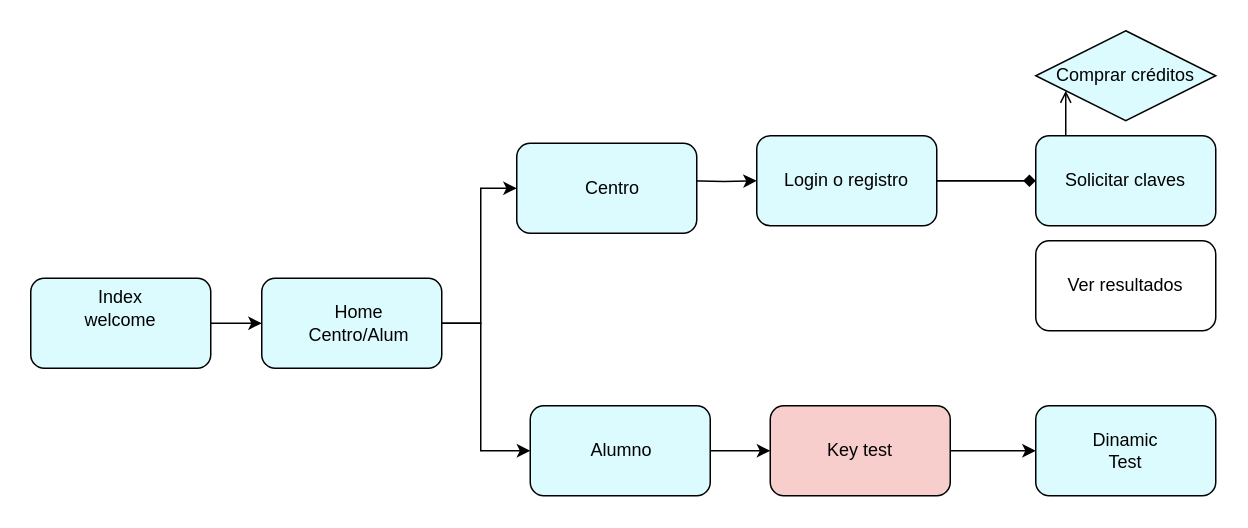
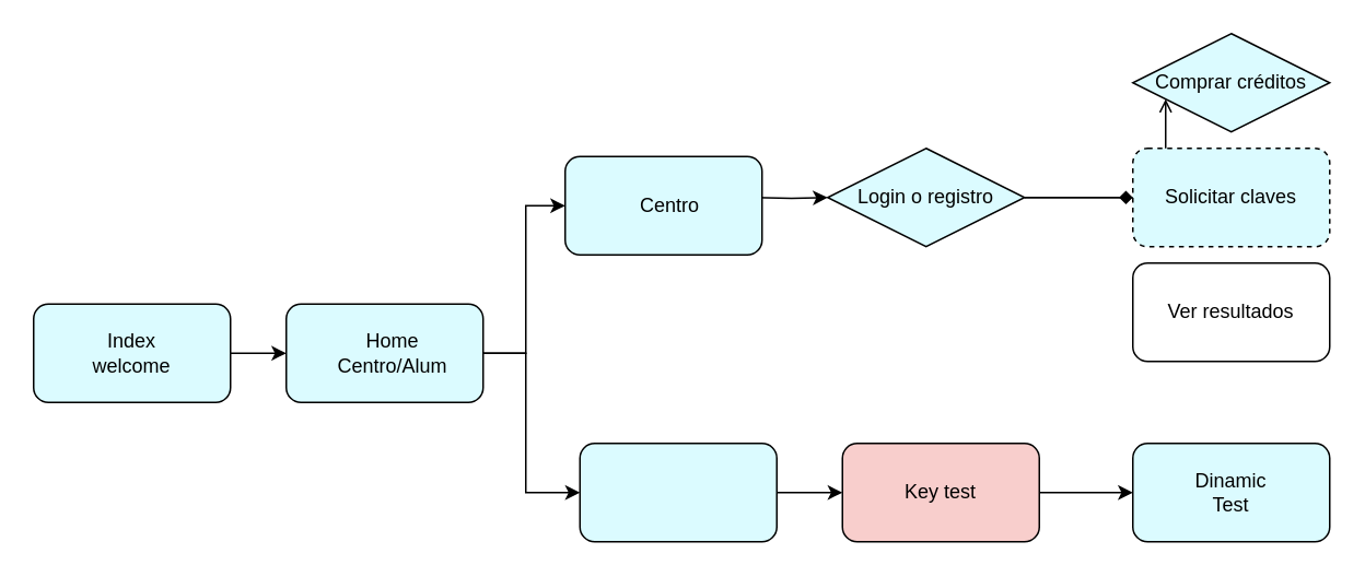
- <mxCell id="18" value="Login o registro" style="rounded=1;whiteSpace=wrap;html=1;fillColor=#DBFBFF;" parent="1" vertex="1"><mxGeometry x="504" y="90" width="120" height="60" as="geometry" /></mxCell>
+ <mxCell id="18" value="Login o registro" style="rhombus;whiteSpace=wrap;html=1;fillColor=#DBFBFF;" parent="1" vertex="1"><mxGeometry x="504" y="90" width="120" height="60" as="geometry" /></mxCell>
- <mxCell id="25" value="Solicitar claves" style="rounded=1;whiteSpace=wrap;html=1;fillColor=#DBFBFF;" parent="1" vertex="1"><mxGeometry x="690" y="90" width="120" height="60" as="geometry" /></mxCell>
+ <mxCell id="25" value="Solicitar claves" style="rounded=1;whiteSpace=wrap;html=1;fillColor=#DBFBFF;dashed=1;" parent="1" vertex="1"><mxGeometry x="690" y="90" width="120" height="60" as="geometry" /></mxCell>
- <mxCell id="6" value="Index&lt;br&gt;welcome" style="text;html=1;strokeColor=none;fillColor=none;align=center;verticalAlign=middle;whiteSpace=wrap;rounded=0;" parent="1" vertex="1"><mxGeometry x="30" y="190" width="100" height="30" as="geometry" /></mxCell>
+ <mxCell id="6" value="Index&lt;br&gt;welcome" style="text;html=1;strokeColor=none;fillColor=none;align=center;verticalAlign=middle;whiteSpace=wrap;rounded=0;" parent="1" vertex="1"><mxGeometry x="30" y="200" width="100" height="30" as="geometry" /></mxCell>
- <mxCell id="23" value="Alumno" style="text;html=1;strokeColor=none;fillColor=none;align=center;verticalAlign=middle;whiteSpace=wrap;rounded=0;" parent="1" vertex="1"><mxGeometry x="359" y="285" width="110" height="30" as="geometry" /></mxCell>
